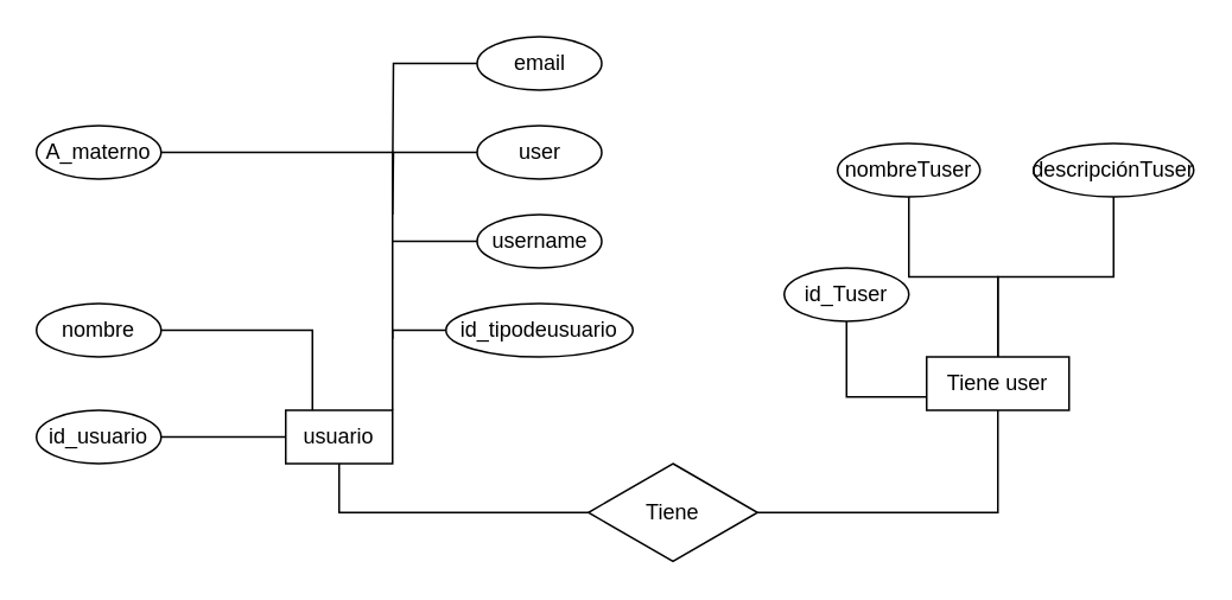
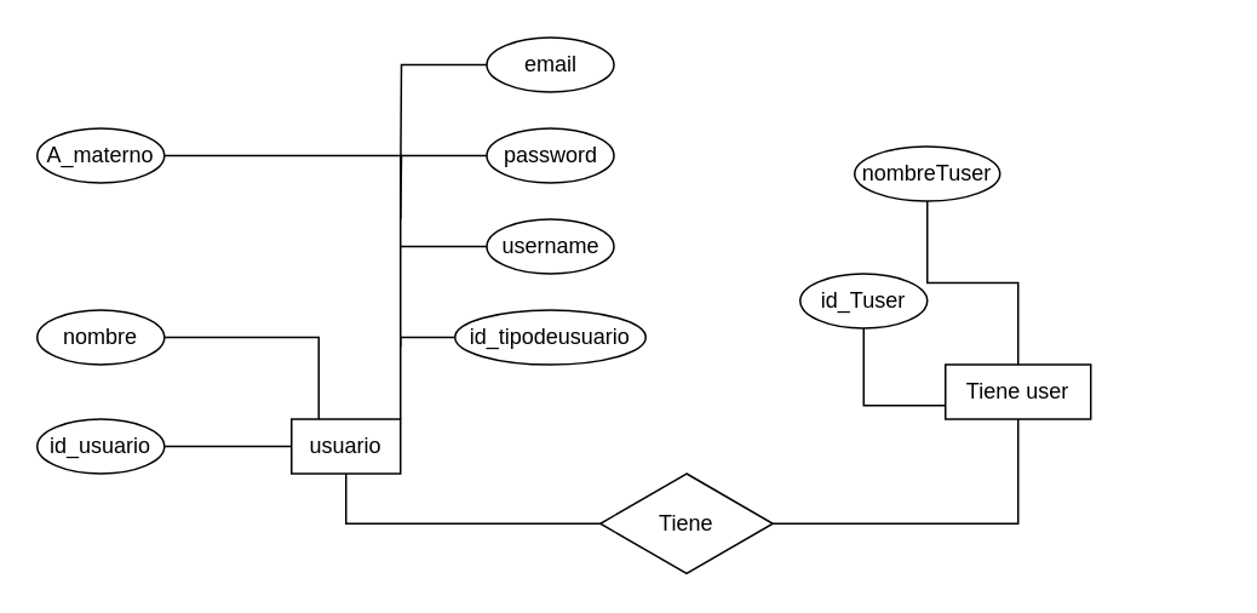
- <mxCell id="10" value="user" style="ellipse;whiteSpace=wrap;html=1;" vertex="1" parent="1"><mxGeometry x="267.5" y="70" width="70" height="30" as="geometry" /></mxCell>
+ <mxCell id="10" value="password" style="ellipse;whiteSpace=wrap;html=1;" vertex="1" parent="1"><mxGeometry x="267.5" y="70" width="70" height="30" as="geometry" /></mxCell>
- <mxCell id="23" value="descripciónTuser" style="ellipse;whiteSpace=wrap;html=1;" vertex="1" parent="1"><mxGeometry x="580" y="80" width="90" height="30" as="geometry" /></mxCell>
- <mxCell id="22" style="edgeStyle=orthogonalEdgeStyle;rounded=0;orthogonalLoop=1;jettySize=auto;html=1;exitX=0.5;exitY=1;exitDx=0;exitDy=0;entryX=0.5;entryY=0;entryDx=0;entryDy=0;endArrow=none;endFill=0;" edge="1" parent="1" source="23" target="17"><mxGeometry relative="1" as="geometry" /></mxCell>
